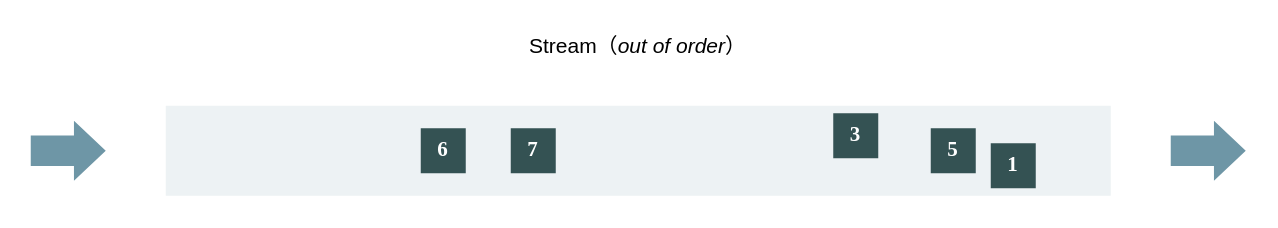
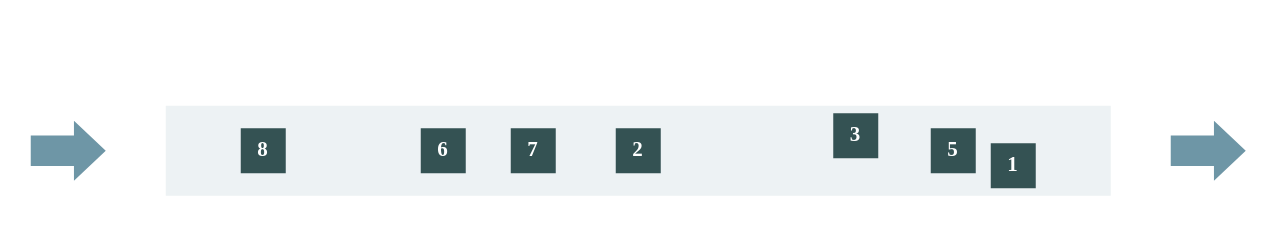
- <mxCell id="5" value="Stream（&lt;i&gt;out of&amp;nbsp;order&lt;/i&gt;）" style="text;html=1;strokeColor=none;fillColor=none;align=center;verticalAlign=middle;whiteSpace=wrap;rounded=0;fontSize=14;" parent="1" vertex="1"><mxGeometry x="321.25" y="20" width="207.5" height="20" as="geometry" /></mxCell>
+ <mxCell id="12" value="&lt;font color=&quot;#ffffff&quot;&gt;&lt;b&gt;8&lt;/b&gt;&lt;/font&gt;" style="whiteSpace=wrap;html=1;aspect=fixed;fontSize=14;strokeColor=none;fillColor=#345253;fontFamily=Tahoma;" parent="1" vertex="1"><mxGeometry x="160" y="85" width="30" height="30" as="geometry" /></mxCell>
+ <mxCell id="9" value="&lt;font color=&quot;#ffffff&quot;&gt;&lt;b&gt;2&lt;/b&gt;&lt;/font&gt;" style="whiteSpace=wrap;html=1;aspect=fixed;fontSize=14;strokeColor=none;fillColor=#345253;fontFamily=Tahoma;" parent="1" vertex="1"><mxGeometry x="410" y="85" width="30" height="30" as="geometry" /></mxCell>
